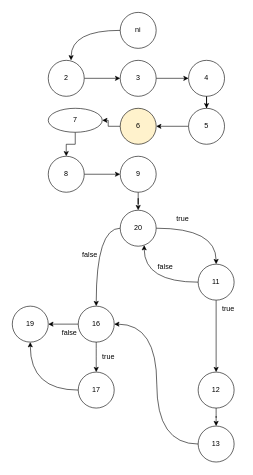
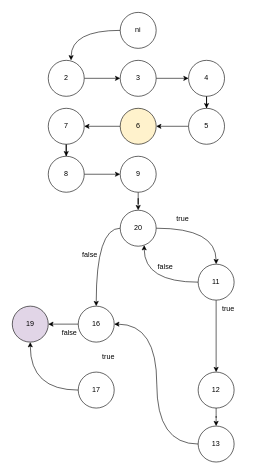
- <mxCell id="28" value="7" style="ellipse;whiteSpace=wrap;html=1;" vertex="1" parent="1"><mxGeometry x="80" y="180" width="90" height="40" as="geometry" /></mxCell>
+ <mxCell id="28" value="7" style="ellipse;whiteSpace=wrap;html=1;" vertex="1" parent="1"><mxGeometry x="80" y="180" width="60" height="60" as="geometry" /></mxCell>
- <mxCell id="33" value="19" style="ellipse;whiteSpace=wrap;html=1;" vertex="1" parent="1"><mxGeometry x="20" y="510" width="60" height="60" as="geometry" /></mxCell>
+ <mxCell id="33" value="19" style="ellipse;whiteSpace=wrap;html=1;fillColor=#e1d5e7;" vertex="1" parent="1"><mxGeometry x="20" y="510" width="60" height="60" as="geometry" /></mxCell>
- <mxCell id="14" style="edgeStyle=orthogonalEdgeStyle;orthogonalLoop=1;jettySize=auto;html=1;curved=1;" edge="1" parent="1" source="16" target="32"><mxGeometry relative="1" as="geometry" /></mxCell>
